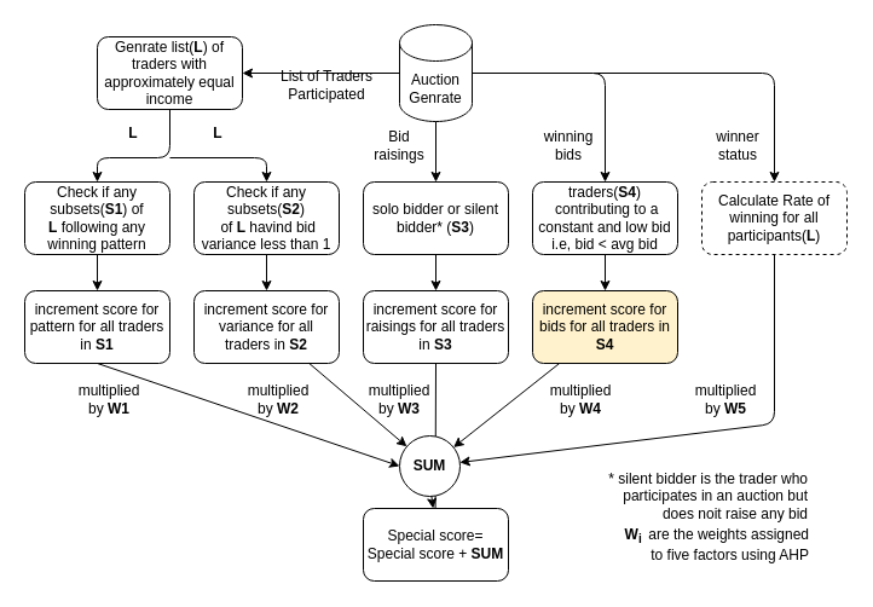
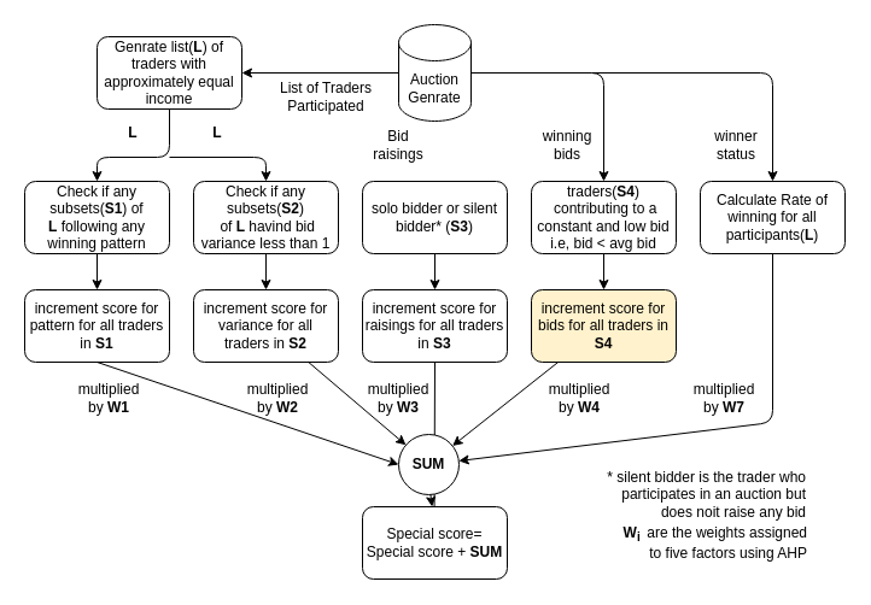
- <mxCell id="5" value="List of Traders Participated" style="text;html=1;strokeColor=none;fillColor=none;align=center;verticalAlign=middle;whiteSpace=wrap;rounded=0;" vertex="1" parent="1"><mxGeometry x="230" y="60" width="80" height="20" as="geometry" /></mxCell>
+ <mxCell id="5" value="List of Traders Participated" style="text;html=1;strokeColor=none;fillColor=none;align=center;verticalAlign=middle;whiteSpace=wrap;rounded=0;" vertex="1" parent="1"><mxGeometry x="230" y="70" width="80" height="20" as="geometry" /></mxCell>
- <mxCell id="15" value="" style="endArrow=classic;html=1;" edge="1" parent="1" source="2" target="8"><mxGeometry width="50" height="50" relative="1" as="geometry"><mxPoint x="340" y="270" as="sourcePoint" /><mxPoint x="390" y="220" as="targetPoint" /></mxGeometry></mxCell>
- <mxCell id="10" value="Calculate Rate of winning for all participants(&lt;b&gt;L&lt;/b&gt;)" style="rounded=1;whiteSpace=wrap;html=1;dashed=1;" vertex="1" parent="1"><mxGeometry x="580" y="150" width="120" height="60" as="geometry" /></mxCell>
+ <mxCell id="10" value="Calculate Rate of winning for all participants(&lt;b&gt;L&lt;/b&gt;)" style="rounded=1;whiteSpace=wrap;html=1;" vertex="1" parent="1"><mxGeometry x="580" y="150" width="120" height="60" as="geometry" /></mxCell>
- <mxCell id="38" value="multiplied by &lt;b&gt;W5&lt;/b&gt;" style="text;html=1;strokeColor=none;fillColor=none;align=center;verticalAlign=middle;whiteSpace=wrap;rounded=0;" vertex="1" parent="1"><mxGeometry x="580" y="320" width="40" height="20" as="geometry" /></mxCell>
+ <mxCell id="38" value="multiplied by &lt;b&gt;W7&lt;/b&gt;" style="text;html=1;strokeColor=none;fillColor=none;align=center;verticalAlign=middle;whiteSpace=wrap;rounded=0;" vertex="1" parent="1"><mxGeometry x="580" y="320" width="40" height="20" as="geometry" /></mxCell>
